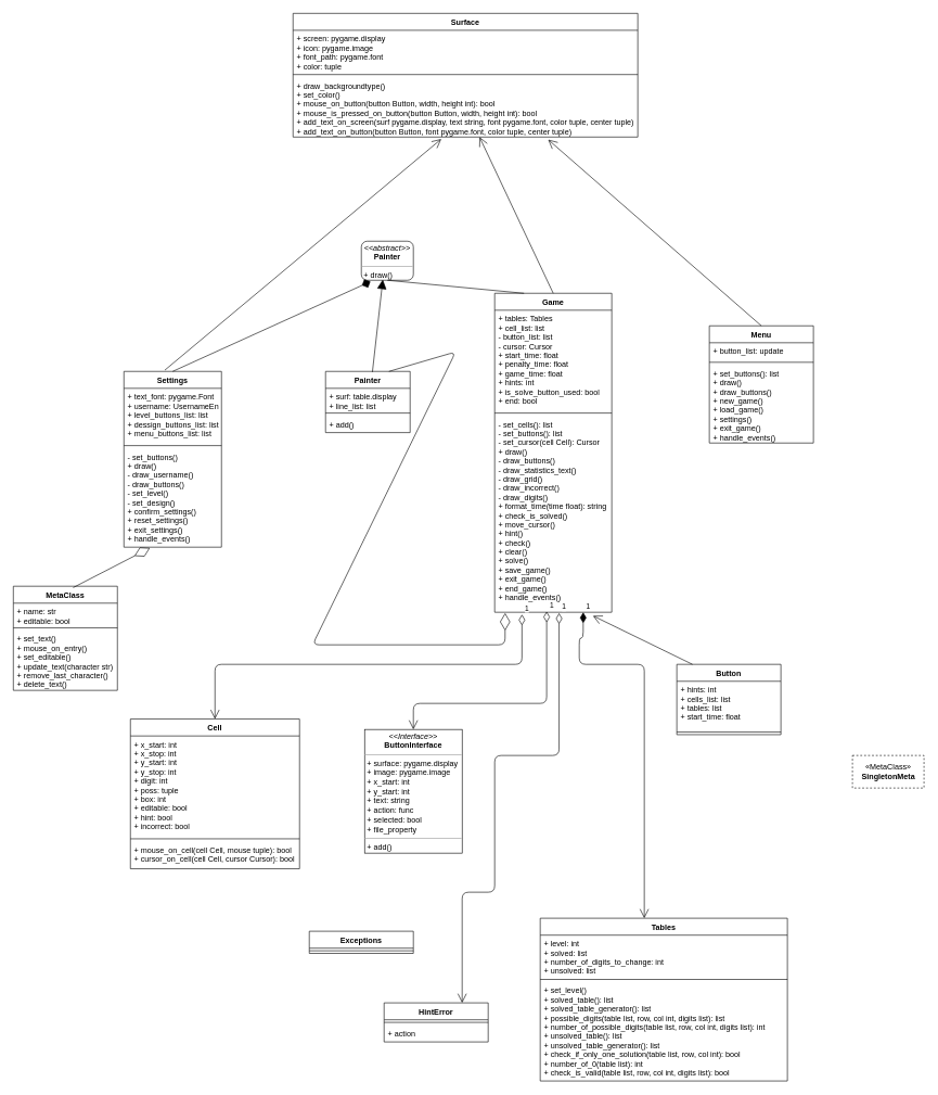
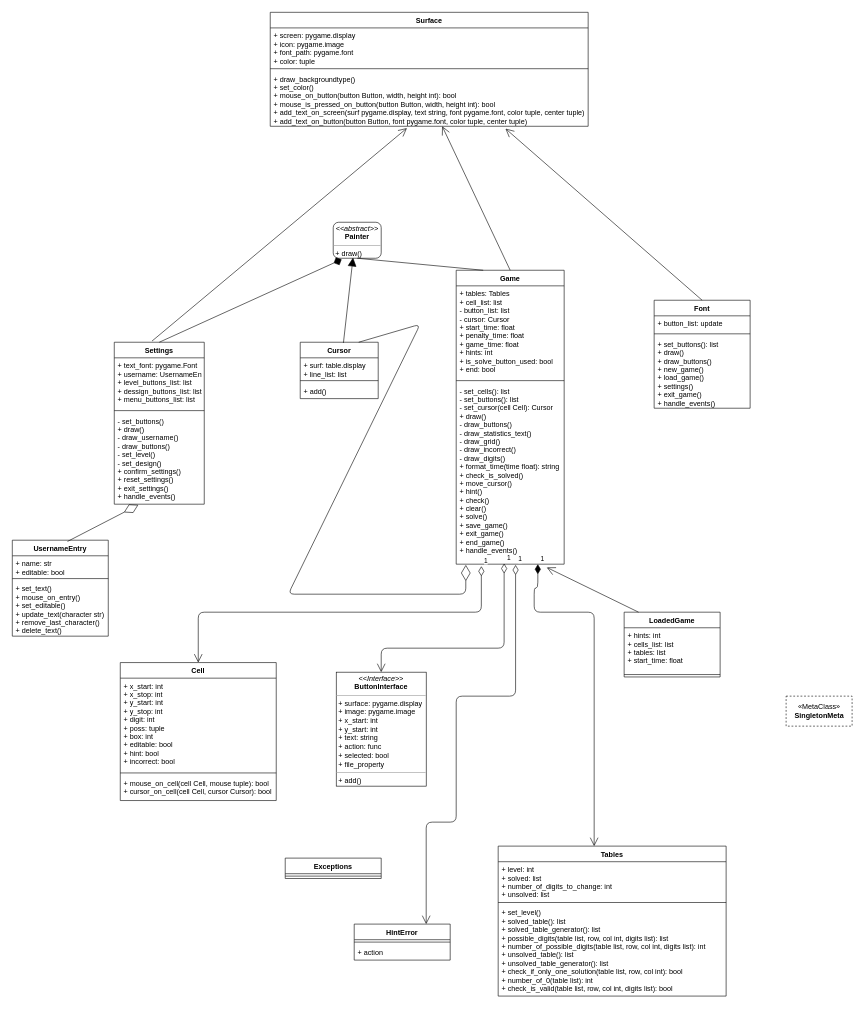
- <mxCell id="52" value="Menu" style="swimlane;fontStyle=1;align=center;verticalAlign=top;childLayout=stackLayout;horizontal=1;startSize=26;horizontalStack=0;resizeParent=1;resizeParentMax=0;resizeLast=0;collapsible=1;marginBottom=0;" vertex="1" parent="1"><mxGeometry x="1090" y="500" width="160" height="180" as="geometry" /></mxCell>
+ <mxCell id="52" value="Font" style="swimlane;fontStyle=1;align=center;verticalAlign=top;childLayout=stackLayout;horizontal=1;startSize=26;horizontalStack=0;resizeParent=1;resizeParentMax=0;resizeLast=0;collapsible=1;marginBottom=0;" vertex="1" parent="1"><mxGeometry x="1090" y="500" width="160" height="180" as="geometry" /></mxCell>
- <mxCell id="12" value="Painter" style="swimlane;fontStyle=1;align=center;verticalAlign=top;childLayout=stackLayout;horizontal=1;startSize=26;horizontalStack=0;resizeParent=1;resizeParentMax=0;resizeLast=0;collapsible=1;marginBottom=0;" parent="1" vertex="1"><mxGeometry x="500" y="570" width="130" height="94" as="geometry" /></mxCell>
+ <mxCell id="12" value="Cursor" style="swimlane;fontStyle=1;align=center;verticalAlign=top;childLayout=stackLayout;horizontal=1;startSize=26;horizontalStack=0;resizeParent=1;resizeParentMax=0;resizeLast=0;collapsible=1;marginBottom=0;" parent="1" vertex="1"><mxGeometry x="500" y="570" width="130" height="94" as="geometry" /></mxCell>
- <mxCell id="37" value="MetaClass" style="swimlane;fontStyle=1;align=center;verticalAlign=top;childLayout=stackLayout;horizontal=1;startSize=26;horizontalStack=0;resizeParent=1;resizeParentMax=0;resizeLast=0;collapsible=1;marginBottom=0;" parent="1" vertex="1"><mxGeometry x="20" y="900" width="160" height="160" as="geometry" /></mxCell>
+ <mxCell id="37" value="UsernameEntry" style="swimlane;fontStyle=1;align=center;verticalAlign=top;childLayout=stackLayout;horizontal=1;startSize=26;horizontalStack=0;resizeParent=1;resizeParentMax=0;resizeLast=0;collapsible=1;marginBottom=0;" parent="1" vertex="1"><mxGeometry x="20" y="900" width="160" height="160" as="geometry" /></mxCell>
- <mxCell id="42" value="Button" style="swimlane;fontStyle=1;align=center;verticalAlign=top;childLayout=stackLayout;horizontal=1;startSize=26;horizontalStack=0;resizeParent=1;resizeParentMax=0;resizeLast=0;collapsible=1;marginBottom=0;" parent="1" vertex="1"><mxGeometry x="1040" y="1020" width="160" height="108" as="geometry" /></mxCell>
+ <mxCell id="42" value="LoadedGame" style="swimlane;fontStyle=1;align=center;verticalAlign=top;childLayout=stackLayout;horizontal=1;startSize=26;horizontalStack=0;resizeParent=1;resizeParentMax=0;resizeLast=0;collapsible=1;marginBottom=0;" parent="1" vertex="1"><mxGeometry x="1040" y="1020" width="160" height="108" as="geometry" /></mxCell>
